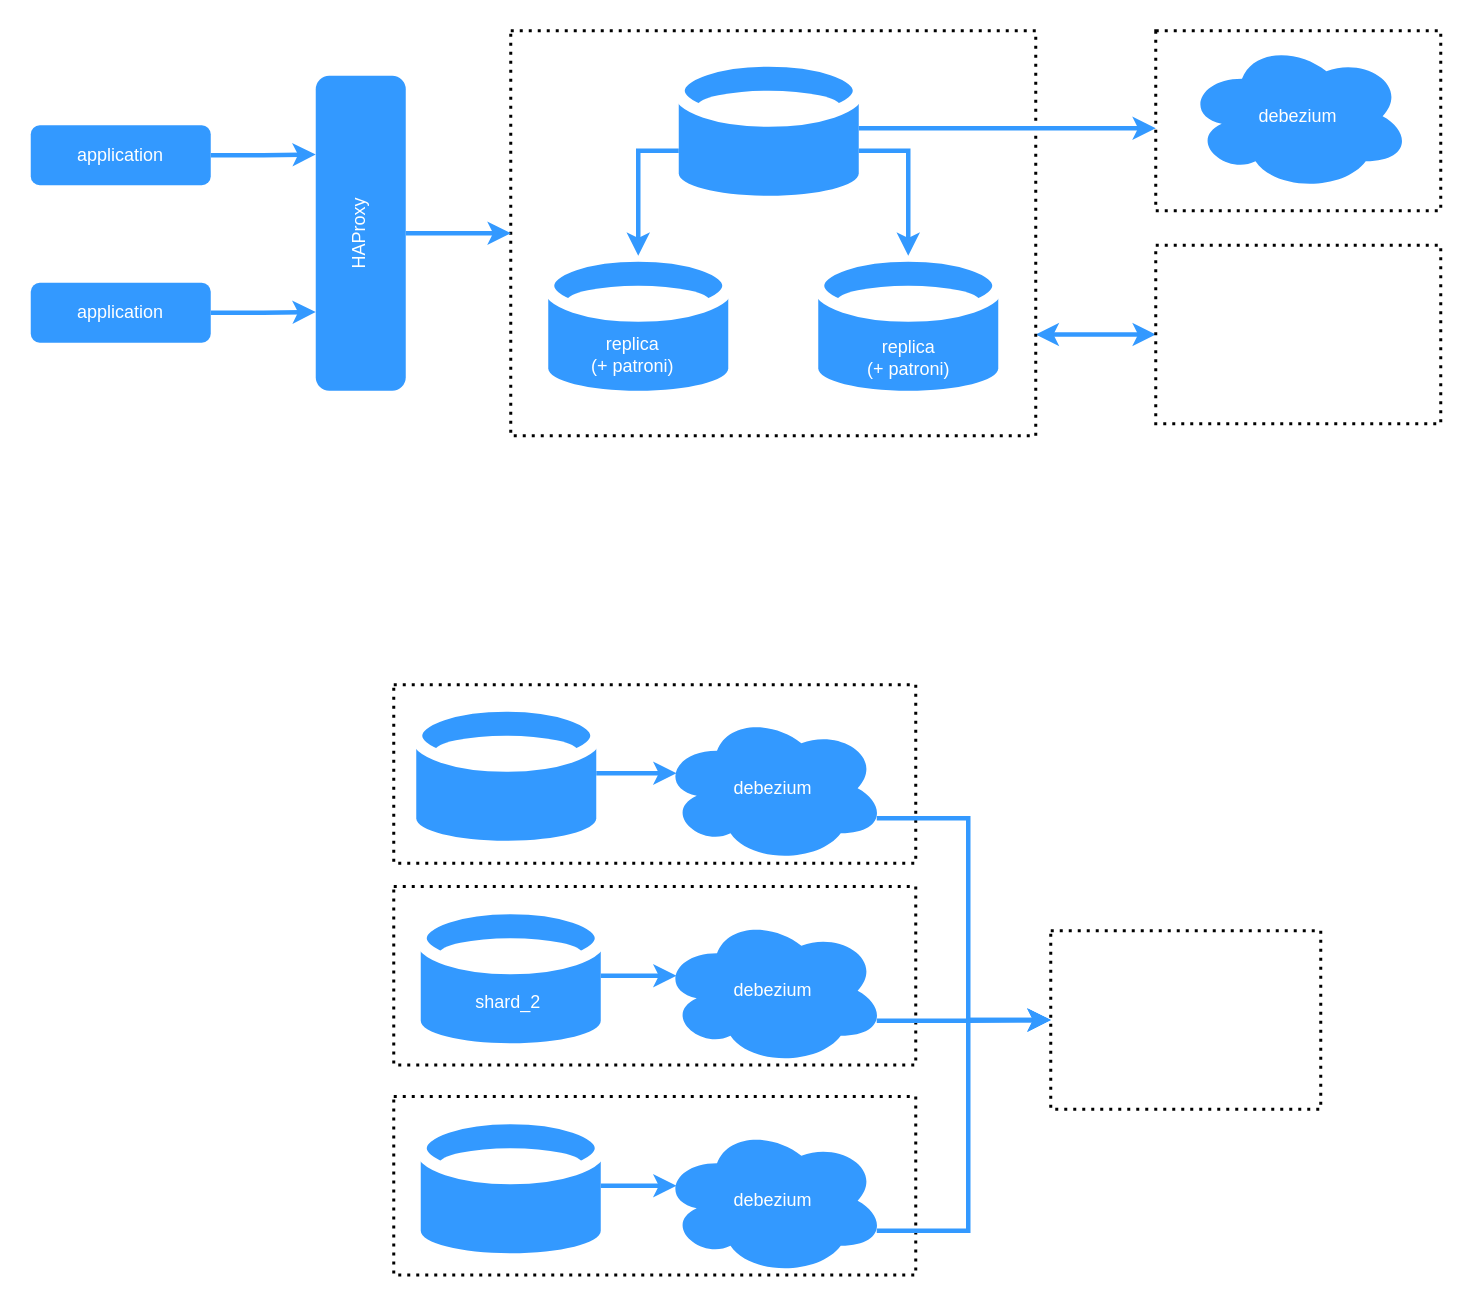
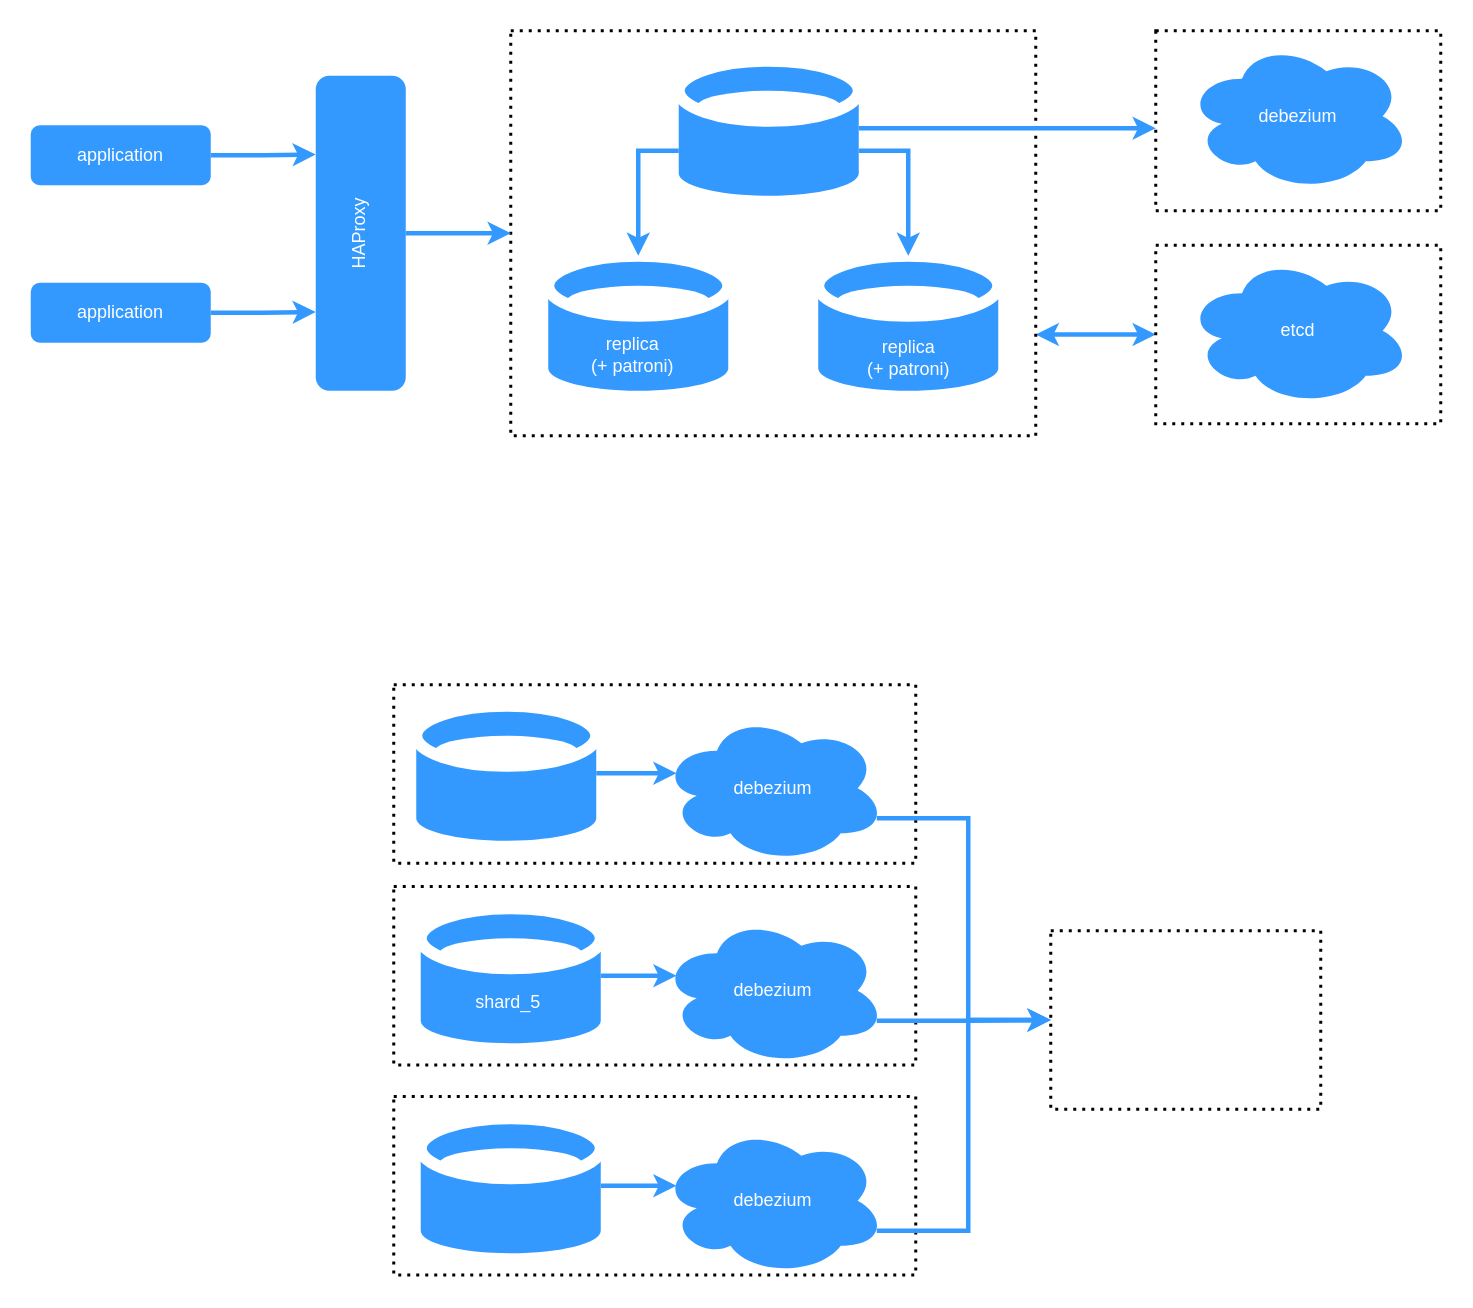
+ <mxCell id="27" value="etcd" style="ellipse;shape=cloud;whiteSpace=wrap;html=1;fillColor=light-dark(#3399FF,#3399FF);strokeColor=none;fontColor=light-dark(#FFFFFF,#FFFFFF);" vertex="1" parent="1"><mxGeometry x="790" y="170" width="150" height="100" as="geometry" /></mxCell>
- <mxCell id="45" value="shard_2" style="text;html=1;align=center;verticalAlign=middle;resizable=0;points=[];autosize=1;fontColor=light-dark(#FFFFFF,#FFFFFF);" vertex="1" parent="41"><mxGeometry x="23" y="48" width="70" height="30" as="geometry" /></mxCell>
+ <mxCell id="45" value="shard_5" style="text;html=1;align=center;verticalAlign=middle;resizable=0;points=[];autosize=1;fontColor=light-dark(#FFFFFF,#FFFFFF);" vertex="1" parent="41"><mxGeometry x="23" y="48" width="70" height="30" as="geometry" /></mxCell>
